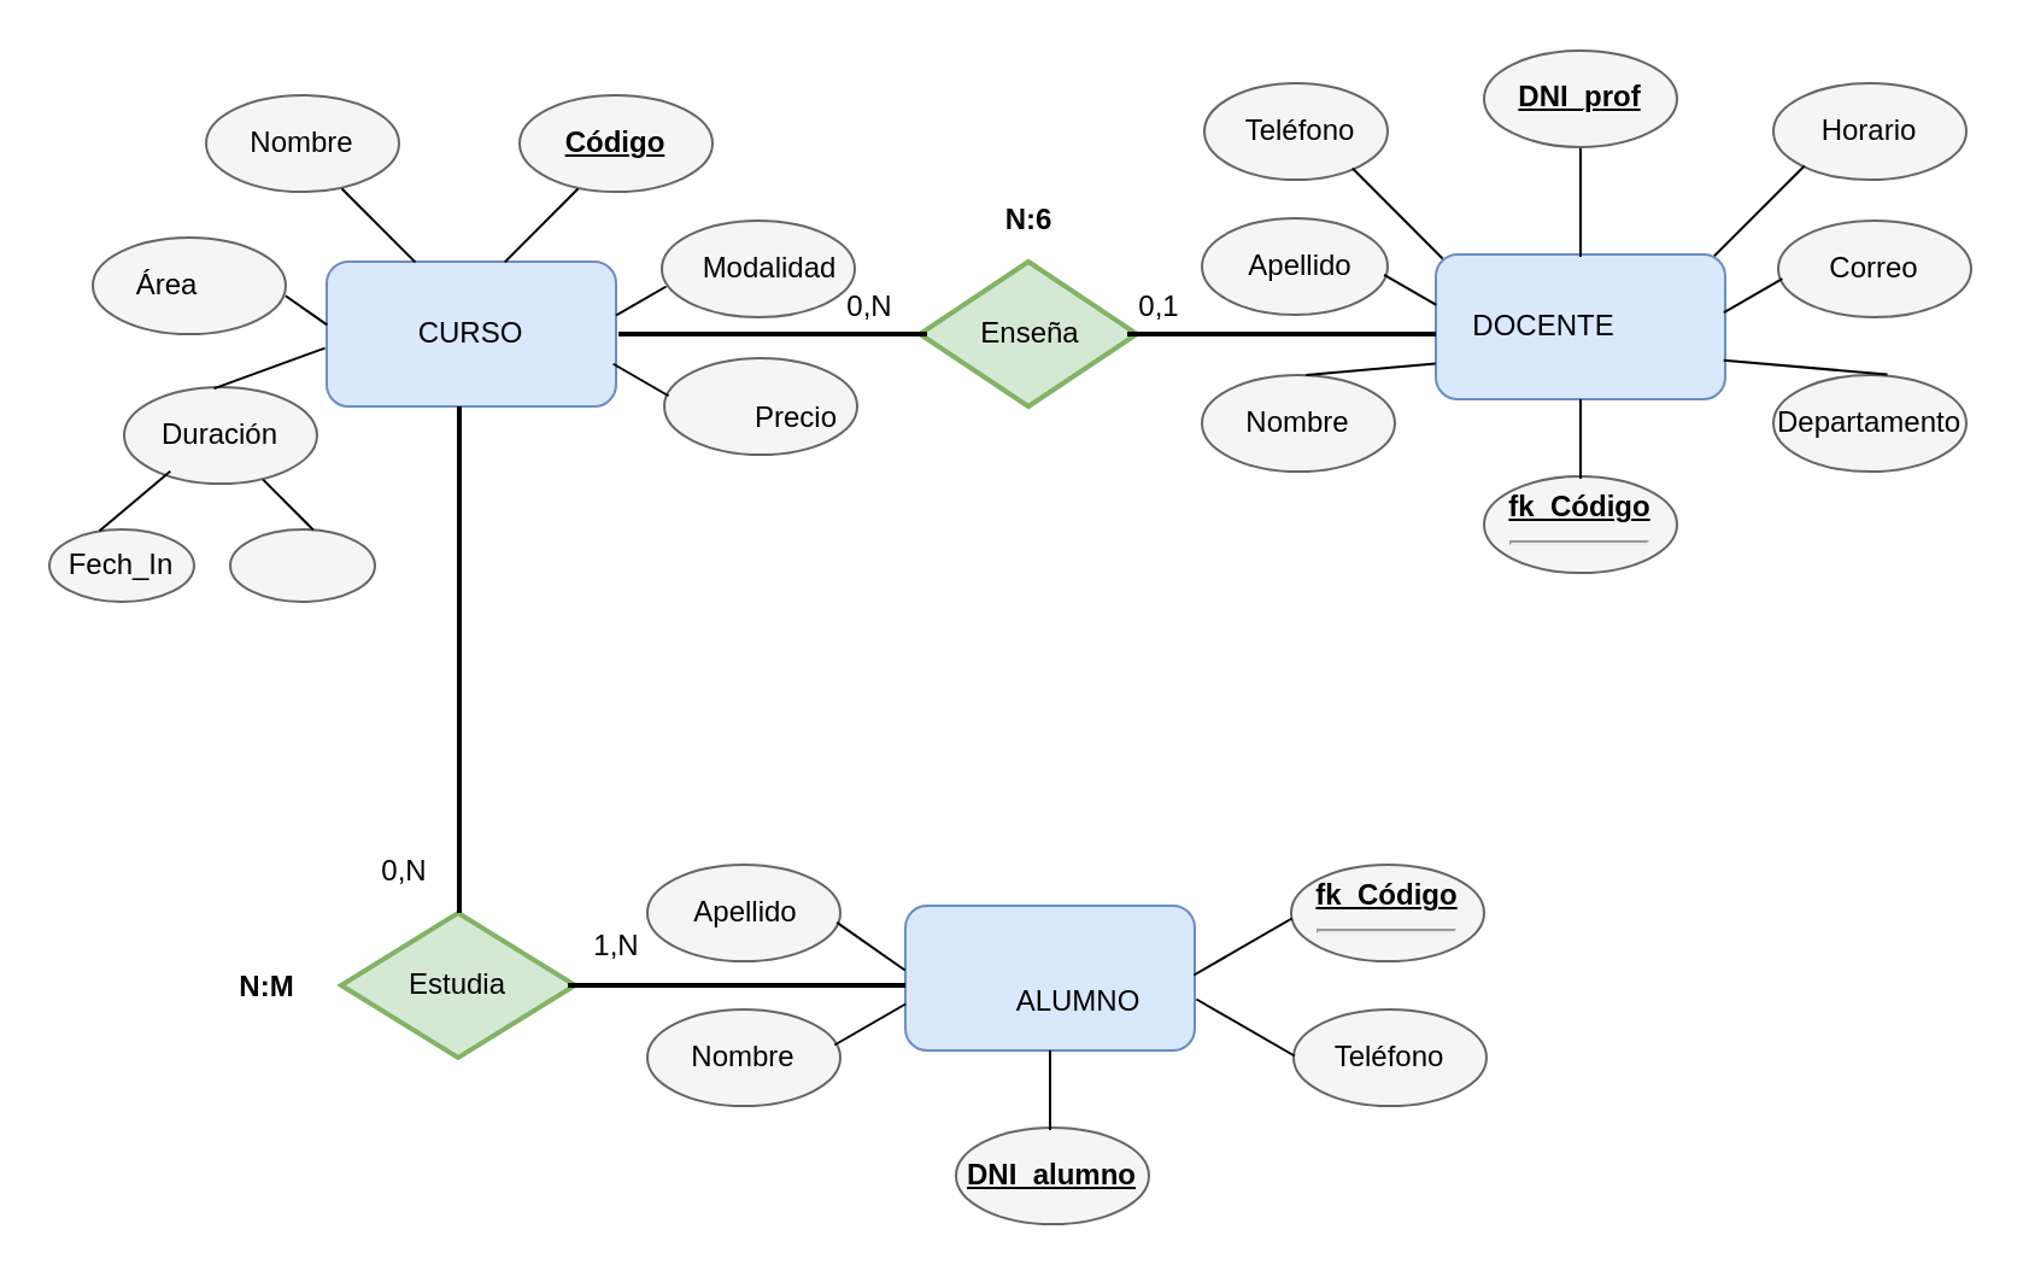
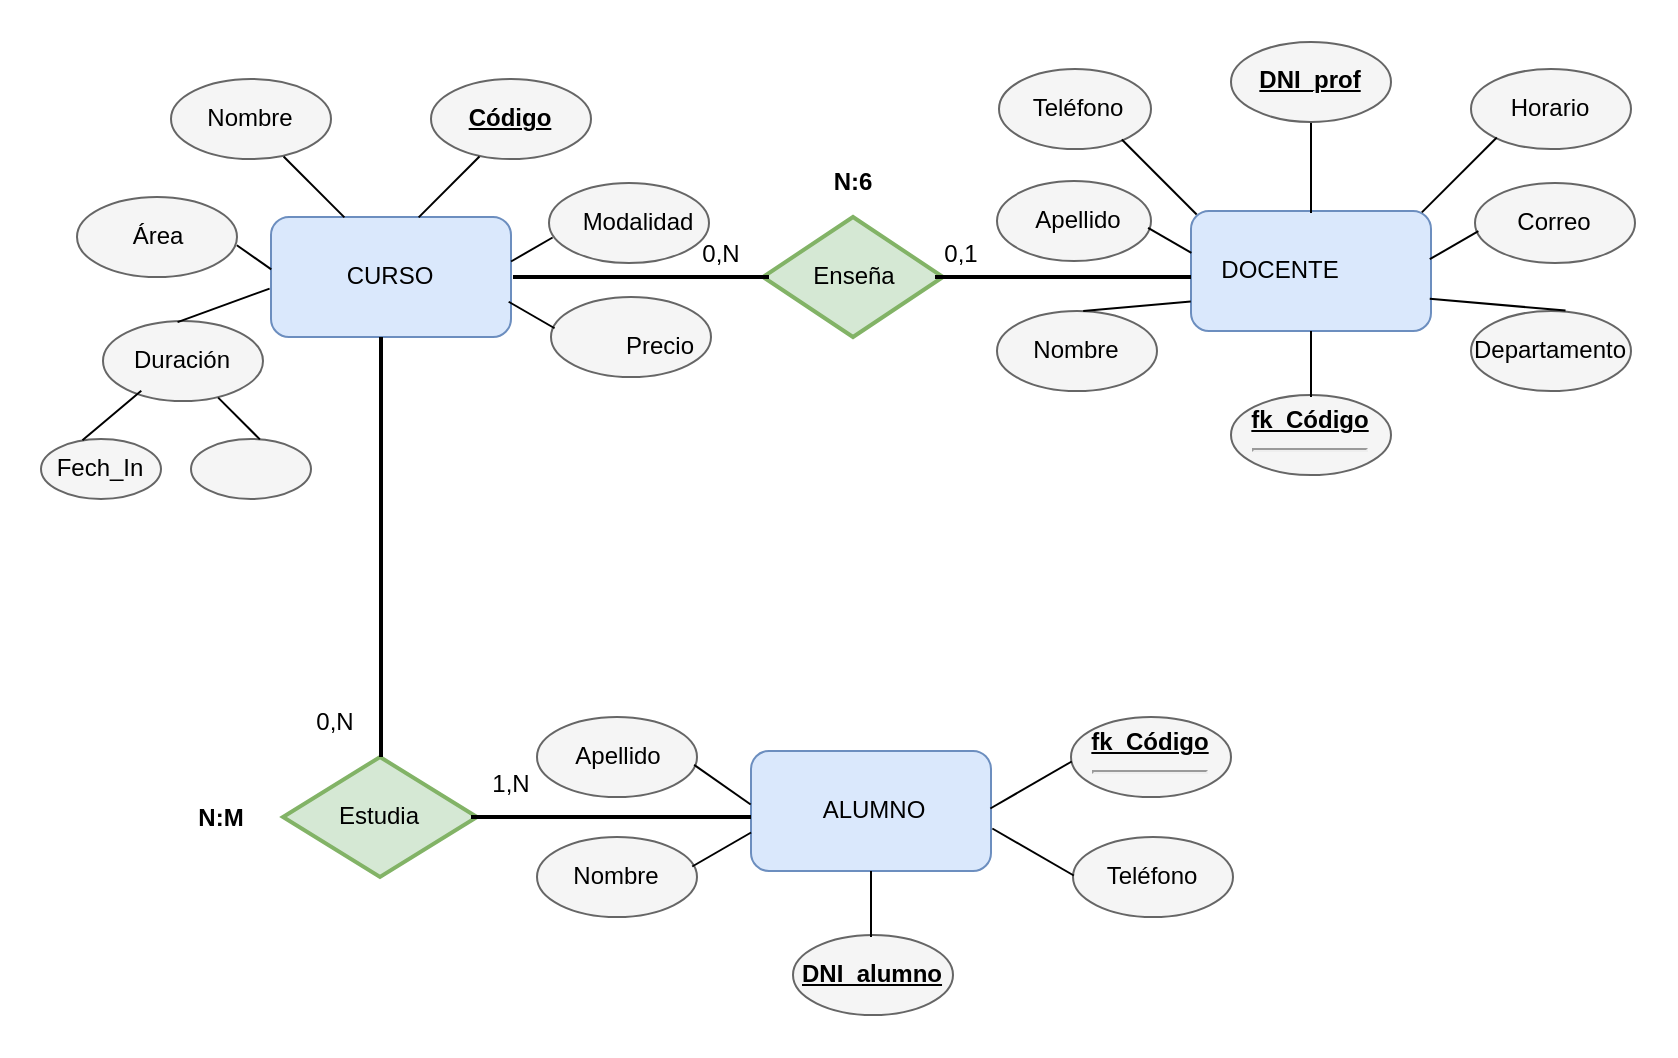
- <mxCell id="11" value="Área" style="text;html=1;strokeColor=none;fillColor=none;align=center;verticalAlign=middle;whiteSpace=wrap;rounded=0;" parent="1" vertex="1"><mxGeometry x="49" y="108" width="40" height="20" as="geometry" /></mxCell>
+ <mxCell id="11" value="Área" style="text;html=1;strokeColor=none;fillColor=none;align=center;verticalAlign=middle;whiteSpace=wrap;rounded=0;" parent="1" vertex="1"><mxGeometry x="59" y="108" width="40" height="20" as="geometry" /></mxCell>
- <mxCell id="43" value="ALUMNO" style="text;html=1;strokeColor=none;fillColor=none;align=center;verticalAlign=middle;whiteSpace=wrap;rounded=0;" vertex="1" parent="1"><mxGeometry x="427" y="405" width="40" height="20" as="geometry" /></mxCell>
+ <mxCell id="43" value="ALUMNO" style="text;html=1;strokeColor=none;fillColor=none;align=center;verticalAlign=middle;whiteSpace=wrap;rounded=0;" vertex="1" parent="1"><mxGeometry x="417" y="395" width="40" height="20" as="geometry" /></mxCell>
